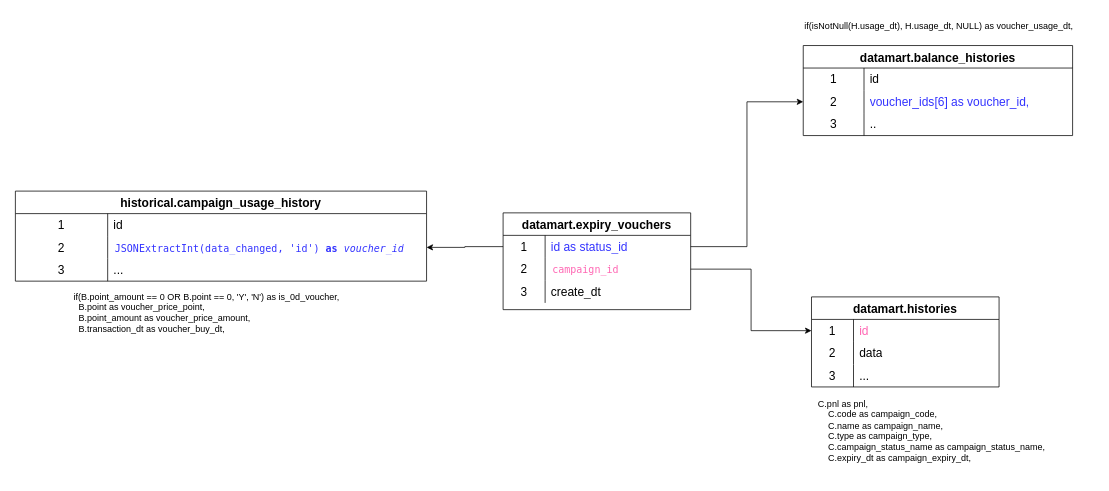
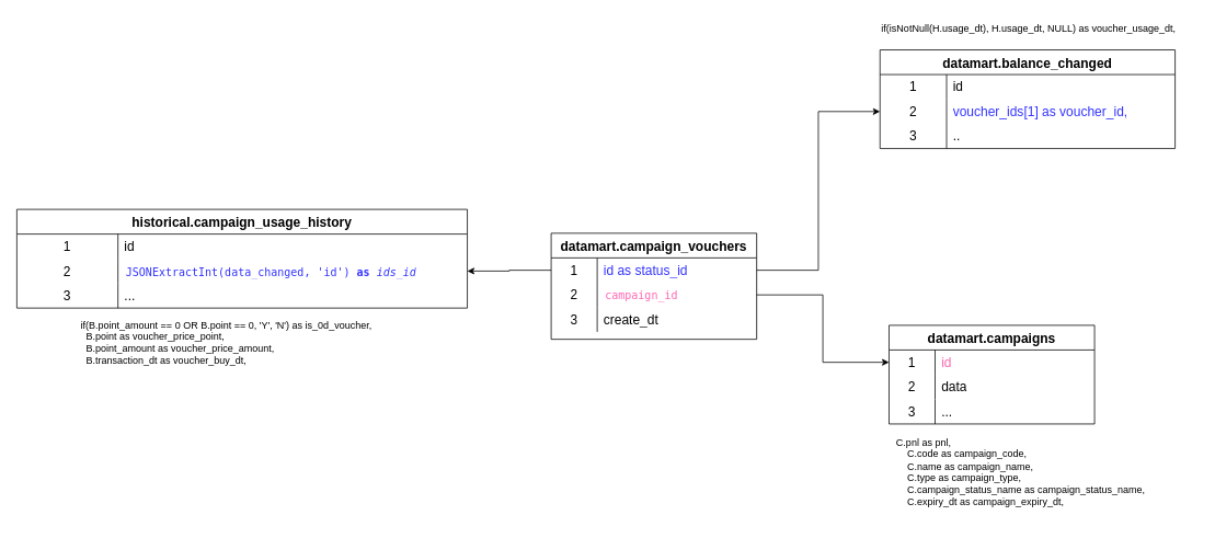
- <mxCell id="32" value="datamart.balance_histories" style="shape=table;startSize=30;container=1;collapsible=0;childLayout=tableLayout;fixedRows=1;rowLines=0;fontStyle=1;strokeColor=default;fontSize=16;" vertex="1" parent="1"><mxGeometry x="1070" y="60" width="359" height="120" as="geometry" /></mxCell>
+ <mxCell id="32" value="datamart.balance_changed" style="shape=table;startSize=30;container=1;collapsible=0;childLayout=tableLayout;fixedRows=1;rowLines=0;fontStyle=1;strokeColor=default;fontSize=16;" vertex="1" parent="1"><mxGeometry x="1070" y="60" width="359" height="120" as="geometry" /></mxCell>
- <mxCell id="38" value="&lt;font style=&quot;color: rgb(51, 51, 255);&quot;&gt;voucher_ids[6] as voucher_id,&lt;/font&gt;" style="shape=partialRectangle;html=1;whiteSpace=wrap;connectable=0;fillColor=none;top=0;left=0;bottom=0;right=0;align=left;spacingLeft=6;overflow=hidden;strokeColor=inherit;fontSize=16;" vertex="1" parent="36"><mxGeometry x="81" width="278" height="30" as="geometry"><mxRectangle width="278" height="30" as="alternateBounds" /></mxGeometry></mxCell>
+ <mxCell id="38" value="&lt;font style=&quot;color: rgb(51, 51, 255);&quot;&gt;voucher_ids[1] as voucher_id,&lt;/font&gt;" style="shape=partialRectangle;html=1;whiteSpace=wrap;connectable=0;fillColor=none;top=0;left=0;bottom=0;right=0;align=left;spacingLeft=6;overflow=hidden;strokeColor=inherit;fontSize=16;" vertex="1" parent="36"><mxGeometry x="81" width="278" height="30" as="geometry"><mxRectangle width="278" height="30" as="alternateBounds" /></mxGeometry></mxCell>
- <mxCell id="2" value="datamart.expiry_vouchers" style="shape=table;startSize=30;container=1;collapsible=0;childLayout=tableLayout;fixedRows=1;rowLines=0;fontStyle=1;strokeColor=default;fontSize=16;" vertex="1" parent="1"><mxGeometry x="670" y="283" width="250" height="129" as="geometry" /></mxCell>
+ <mxCell id="2" value="datamart.campaign_vouchers" style="shape=table;startSize=30;container=1;collapsible=0;childLayout=tableLayout;fixedRows=1;rowLines=0;fontStyle=1;strokeColor=default;fontSize=16;" vertex="1" parent="1"><mxGeometry x="670" y="283" width="250" height="129" as="geometry" /></mxCell>
- <mxCell id="28" value="&lt;span style=&quot;background-color: rgb(255, 255, 255); padding: 0px 0px 0px 2px;&quot;&gt;&lt;span style=&quot;font-family: Monospace; font-size: 10pt; white-space: pre;&quot;&gt;&lt;font style=&quot;color: rgb(51, 51, 255);&quot;&gt;JSONExtractInt(&lt;span&gt;data_changed&lt;/span&gt;, &lt;span&gt;'id'&lt;/span&gt;) &lt;span style=&quot;font-weight: bold;&quot;&gt;as&lt;/span&gt; &lt;span style=&quot;font-style: italic;&quot;&gt;voucher_id&lt;/span&gt;&lt;/font&gt;&lt;/span&gt;&lt;/span&gt;" style="shape=partialRectangle;html=1;whiteSpace=wrap;connectable=0;fillColor=none;top=0;left=0;bottom=0;right=0;align=left;spacingLeft=6;overflow=hidden;strokeColor=inherit;fontSize=16;" vertex="1" parent="26"><mxGeometry x="123" width="425" height="30" as="geometry"><mxRectangle width="425" height="30" as="alternateBounds" /></mxGeometry></mxCell>
+ <mxCell id="28" value="&lt;span style=&quot;background-color: rgb(255, 255, 255); padding: 0px 0px 0px 2px;&quot;&gt;&lt;span style=&quot;font-family: Monospace; font-size: 10pt; white-space: pre;&quot;&gt;&lt;font style=&quot;color: rgb(51, 51, 255);&quot;&gt;JSONExtractInt(&lt;span&gt;data_changed&lt;/span&gt;, &lt;span&gt;'id'&lt;/span&gt;) &lt;span style=&quot;font-weight: bold;&quot;&gt;as&lt;/span&gt; &lt;span style=&quot;font-style: italic;&quot;&gt;ids_id&lt;/span&gt;&lt;/font&gt;&lt;/span&gt;&lt;/span&gt;" style="shape=partialRectangle;html=1;whiteSpace=wrap;connectable=0;fillColor=none;top=0;left=0;bottom=0;right=0;align=left;spacingLeft=6;overflow=hidden;strokeColor=inherit;fontSize=16;" vertex="1" parent="26"><mxGeometry x="123" width="425" height="30" as="geometry"><mxRectangle width="425" height="30" as="alternateBounds" /></mxGeometry></mxCell>
- <mxCell id="12" value="datamart.histories" style="shape=table;startSize=30;container=1;collapsible=0;childLayout=tableLayout;fixedRows=1;rowLines=0;fontStyle=1;strokeColor=default;fontSize=16;" vertex="1" parent="1"><mxGeometry x="1081" y="395" width="250" height="120" as="geometry" /></mxCell>
+ <mxCell id="12" value="datamart.campaigns" style="shape=table;startSize=30;container=1;collapsible=0;childLayout=tableLayout;fixedRows=1;rowLines=0;fontStyle=1;strokeColor=default;fontSize=16;" vertex="1" parent="1"><mxGeometry x="1081" y="395" width="250" height="120" as="geometry" /></mxCell>
